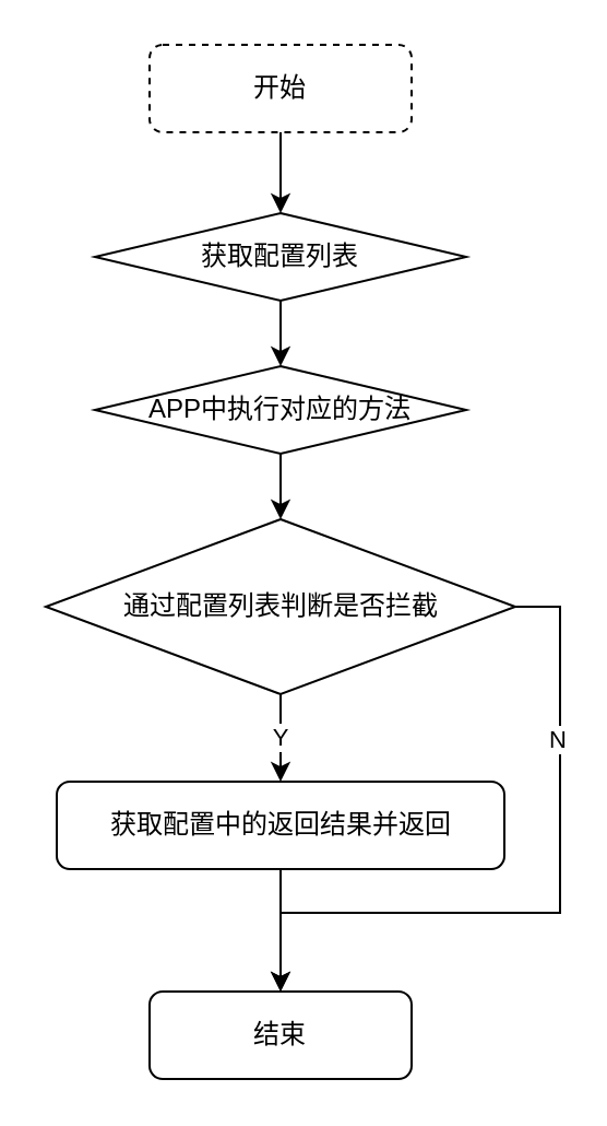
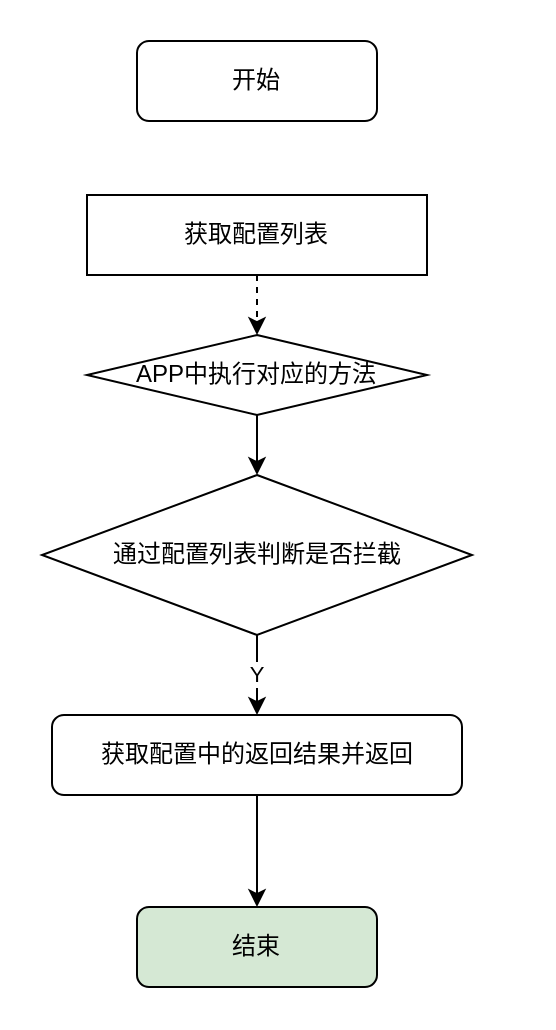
- <mxCell id="3" value="开始" style="rounded=1;whiteSpace=wrap;html=1;dashed=1;" vertex="1" parent="1"><mxGeometry x="68" y="20" width="120" height="40" as="geometry" /></mxCell>
+ <mxCell id="3" value="开始" style="rounded=1;whiteSpace=wrap;html=1;" vertex="1" parent="1"><mxGeometry x="68" y="20" width="120" height="40" as="geometry" /></mxCell>
- <mxCell id="2" style="edgeStyle=orthogonalEdgeStyle;rounded=0;orthogonalLoop=1;jettySize=auto;html=1;exitX=0.5;exitY=1;exitDx=0;exitDy=0;entryX=0.5;entryY=0;entryDx=0;entryDy=0;" edge="1" parent="1" source="3" target="11"><mxGeometry relative="1" as="geometry" /></mxCell>
- <mxCell id="11" value="获取配置列表" style="rhombus;whiteSpace=wrap;html=1;" vertex="1" parent="1"><mxGeometry x="43" y="97" width="170" height="40" as="geometry" /></mxCell>
+ <mxCell id="11" value="获取配置列表" style="rounded=0;whiteSpace=wrap;html=1;" vertex="1" parent="1"><mxGeometry x="43" y="97" width="170" height="40" as="geometry" /></mxCell>
- <mxCell id="10" style="edgeStyle=orthogonalEdgeStyle;rounded=0;orthogonalLoop=1;jettySize=auto;html=1;exitX=0.5;exitY=1;exitDx=0;exitDy=0;entryX=0.5;entryY=0;entryDx=0;entryDy=0;" edge="1" parent="1" source="11" target="5"><mxGeometry relative="1" as="geometry" /></mxCell>
+ <mxCell id="10" style="edgeStyle=orthogonalEdgeStyle;rounded=0;orthogonalLoop=1;jettySize=auto;html=1;exitX=0.5;exitY=1;exitDx=0;exitDy=0;entryX=0.5;entryY=0;entryDx=0;entryDy=0;dashed=1;" edge="1" parent="1" source="11" target="5"><mxGeometry relative="1" as="geometry" /></mxCell>
- <mxCell id="7" style="edgeStyle=orthogonalEdgeStyle;rounded=0;orthogonalLoop=1;jettySize=auto;html=1;exitX=1;exitY=0.5;exitDx=0;exitDy=0;entryX=0.5;entryY=0;entryDx=0;entryDy=0;" edge="1" parent="1" source="9" target="14"><mxGeometry relative="1" as="geometry"><Array as="points"><mxPoint x="256" y="277" /><mxPoint x="256" y="417" /><mxPoint x="128" y="417" /></Array></mxGeometry></mxCell>
- <mxCell id="8" value="N" style="edgeLabel;html=1;align=center;verticalAlign=middle;resizable=0;points=[];" vertex="1" connectable="0" parent="7"><mxGeometry x="-0.842" y="-2" relative="1" as="geometry"><mxPoint y="55" as="offset" /></mxGeometry></mxCell>
- <mxCell id="14" value="结束" style="rounded=1;whiteSpace=wrap;html=1;" vertex="1" parent="1"><mxGeometry x="68" y="453" width="120" height="40" as="geometry" /></mxCell>
+ <mxCell id="14" value="结束" style="rounded=1;whiteSpace=wrap;html=1;fillColor=#d5e8d4;" vertex="1" parent="1"><mxGeometry x="68" y="453" width="120" height="40" as="geometry" /></mxCell>
